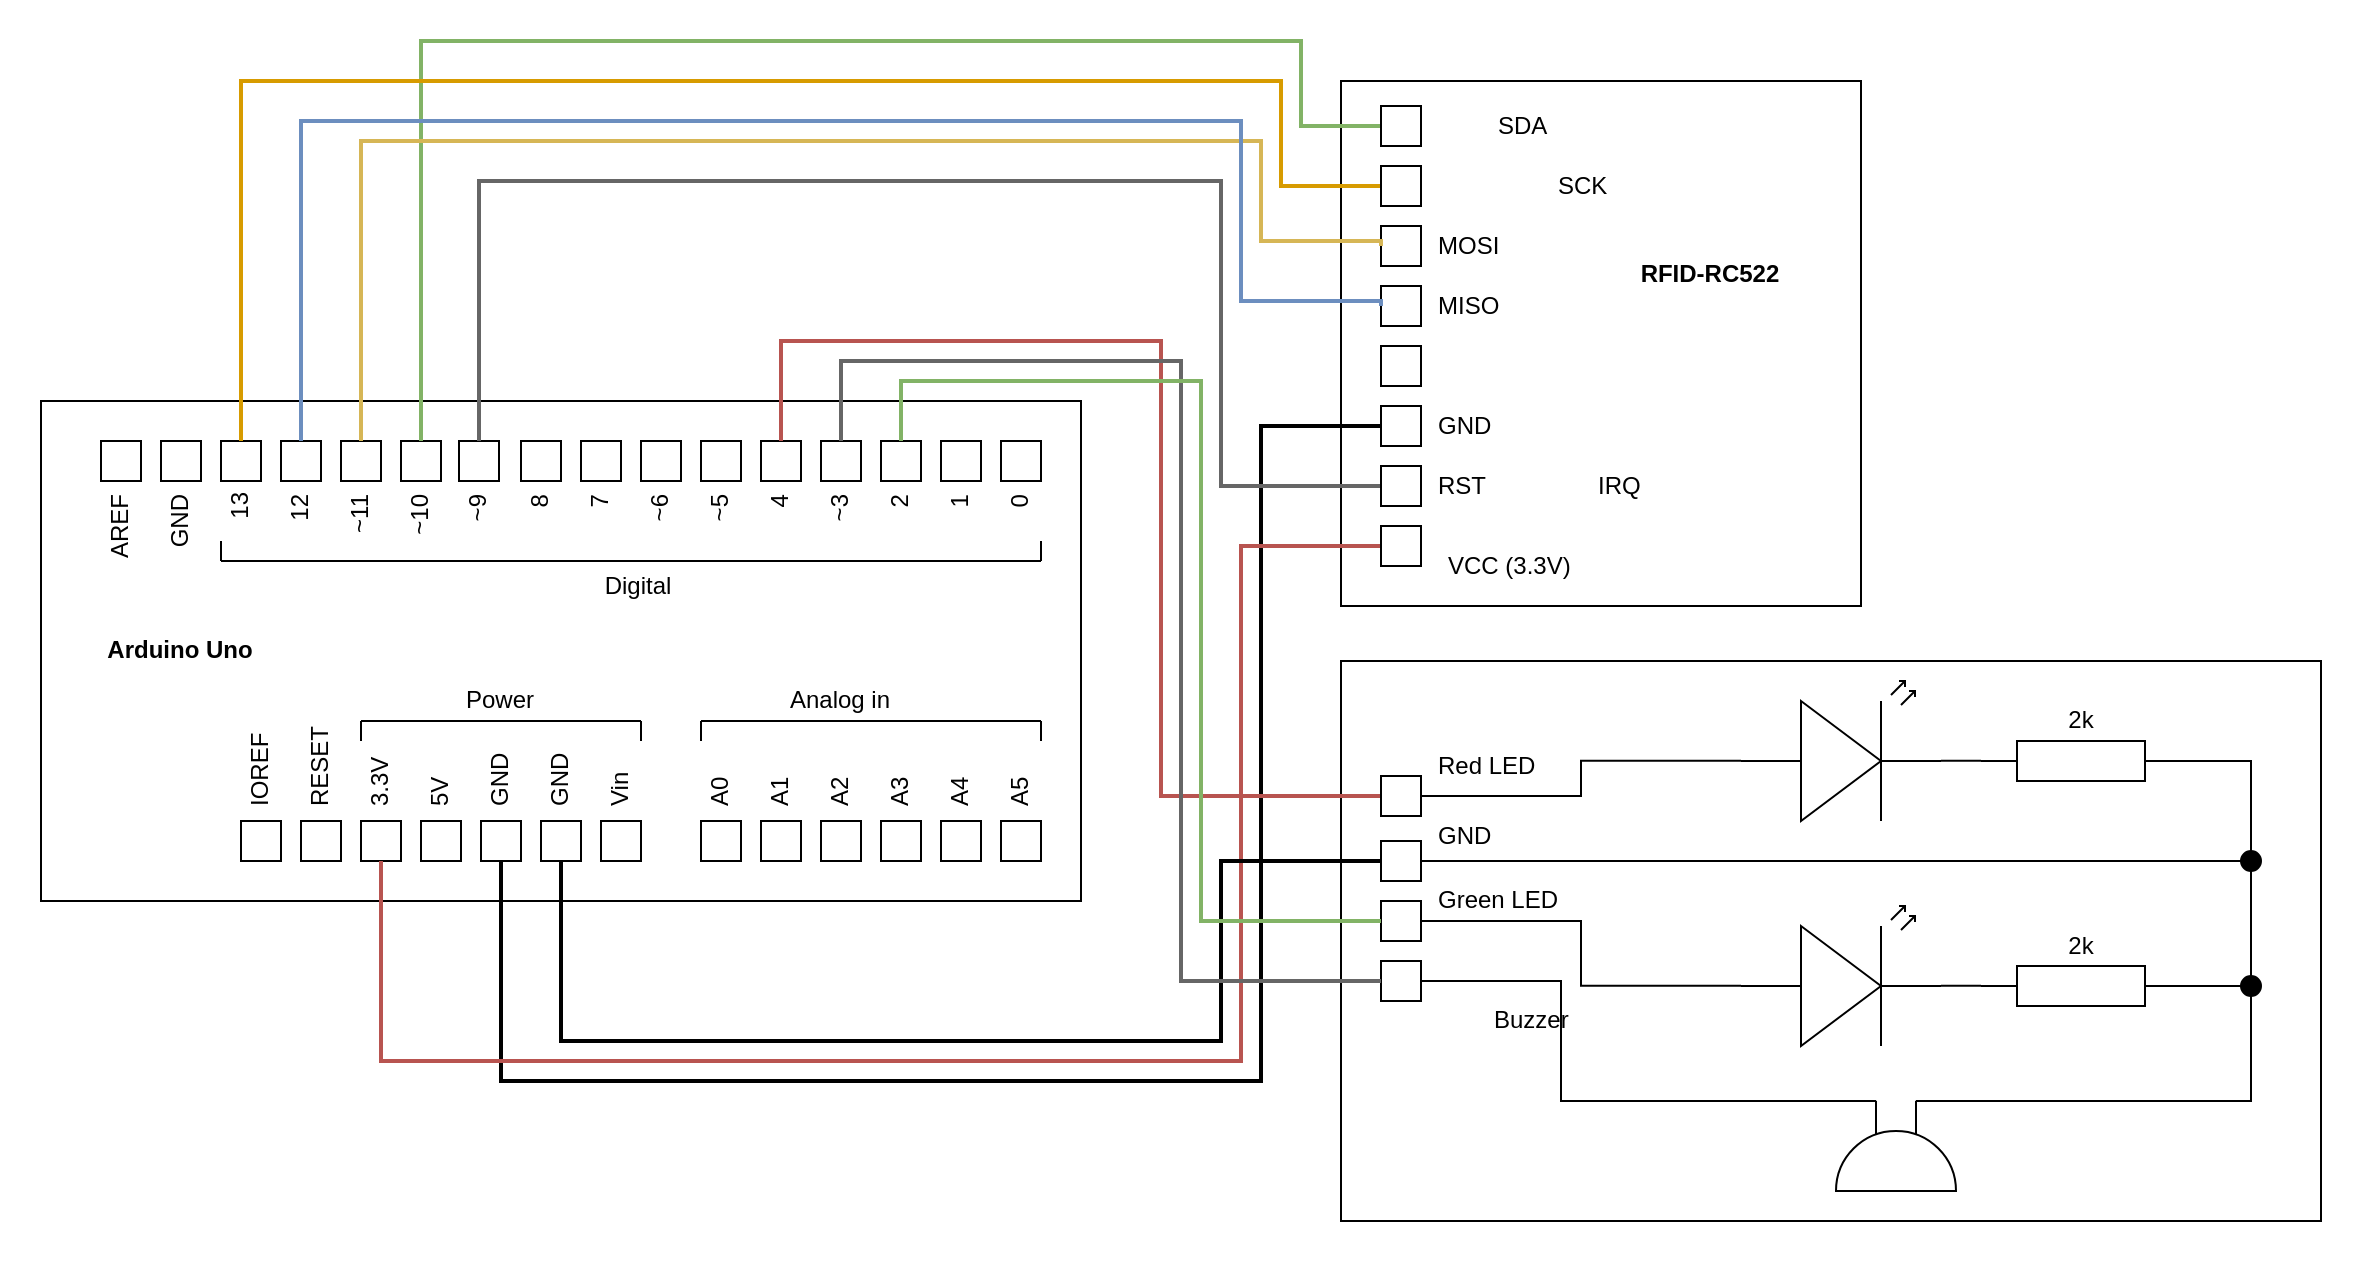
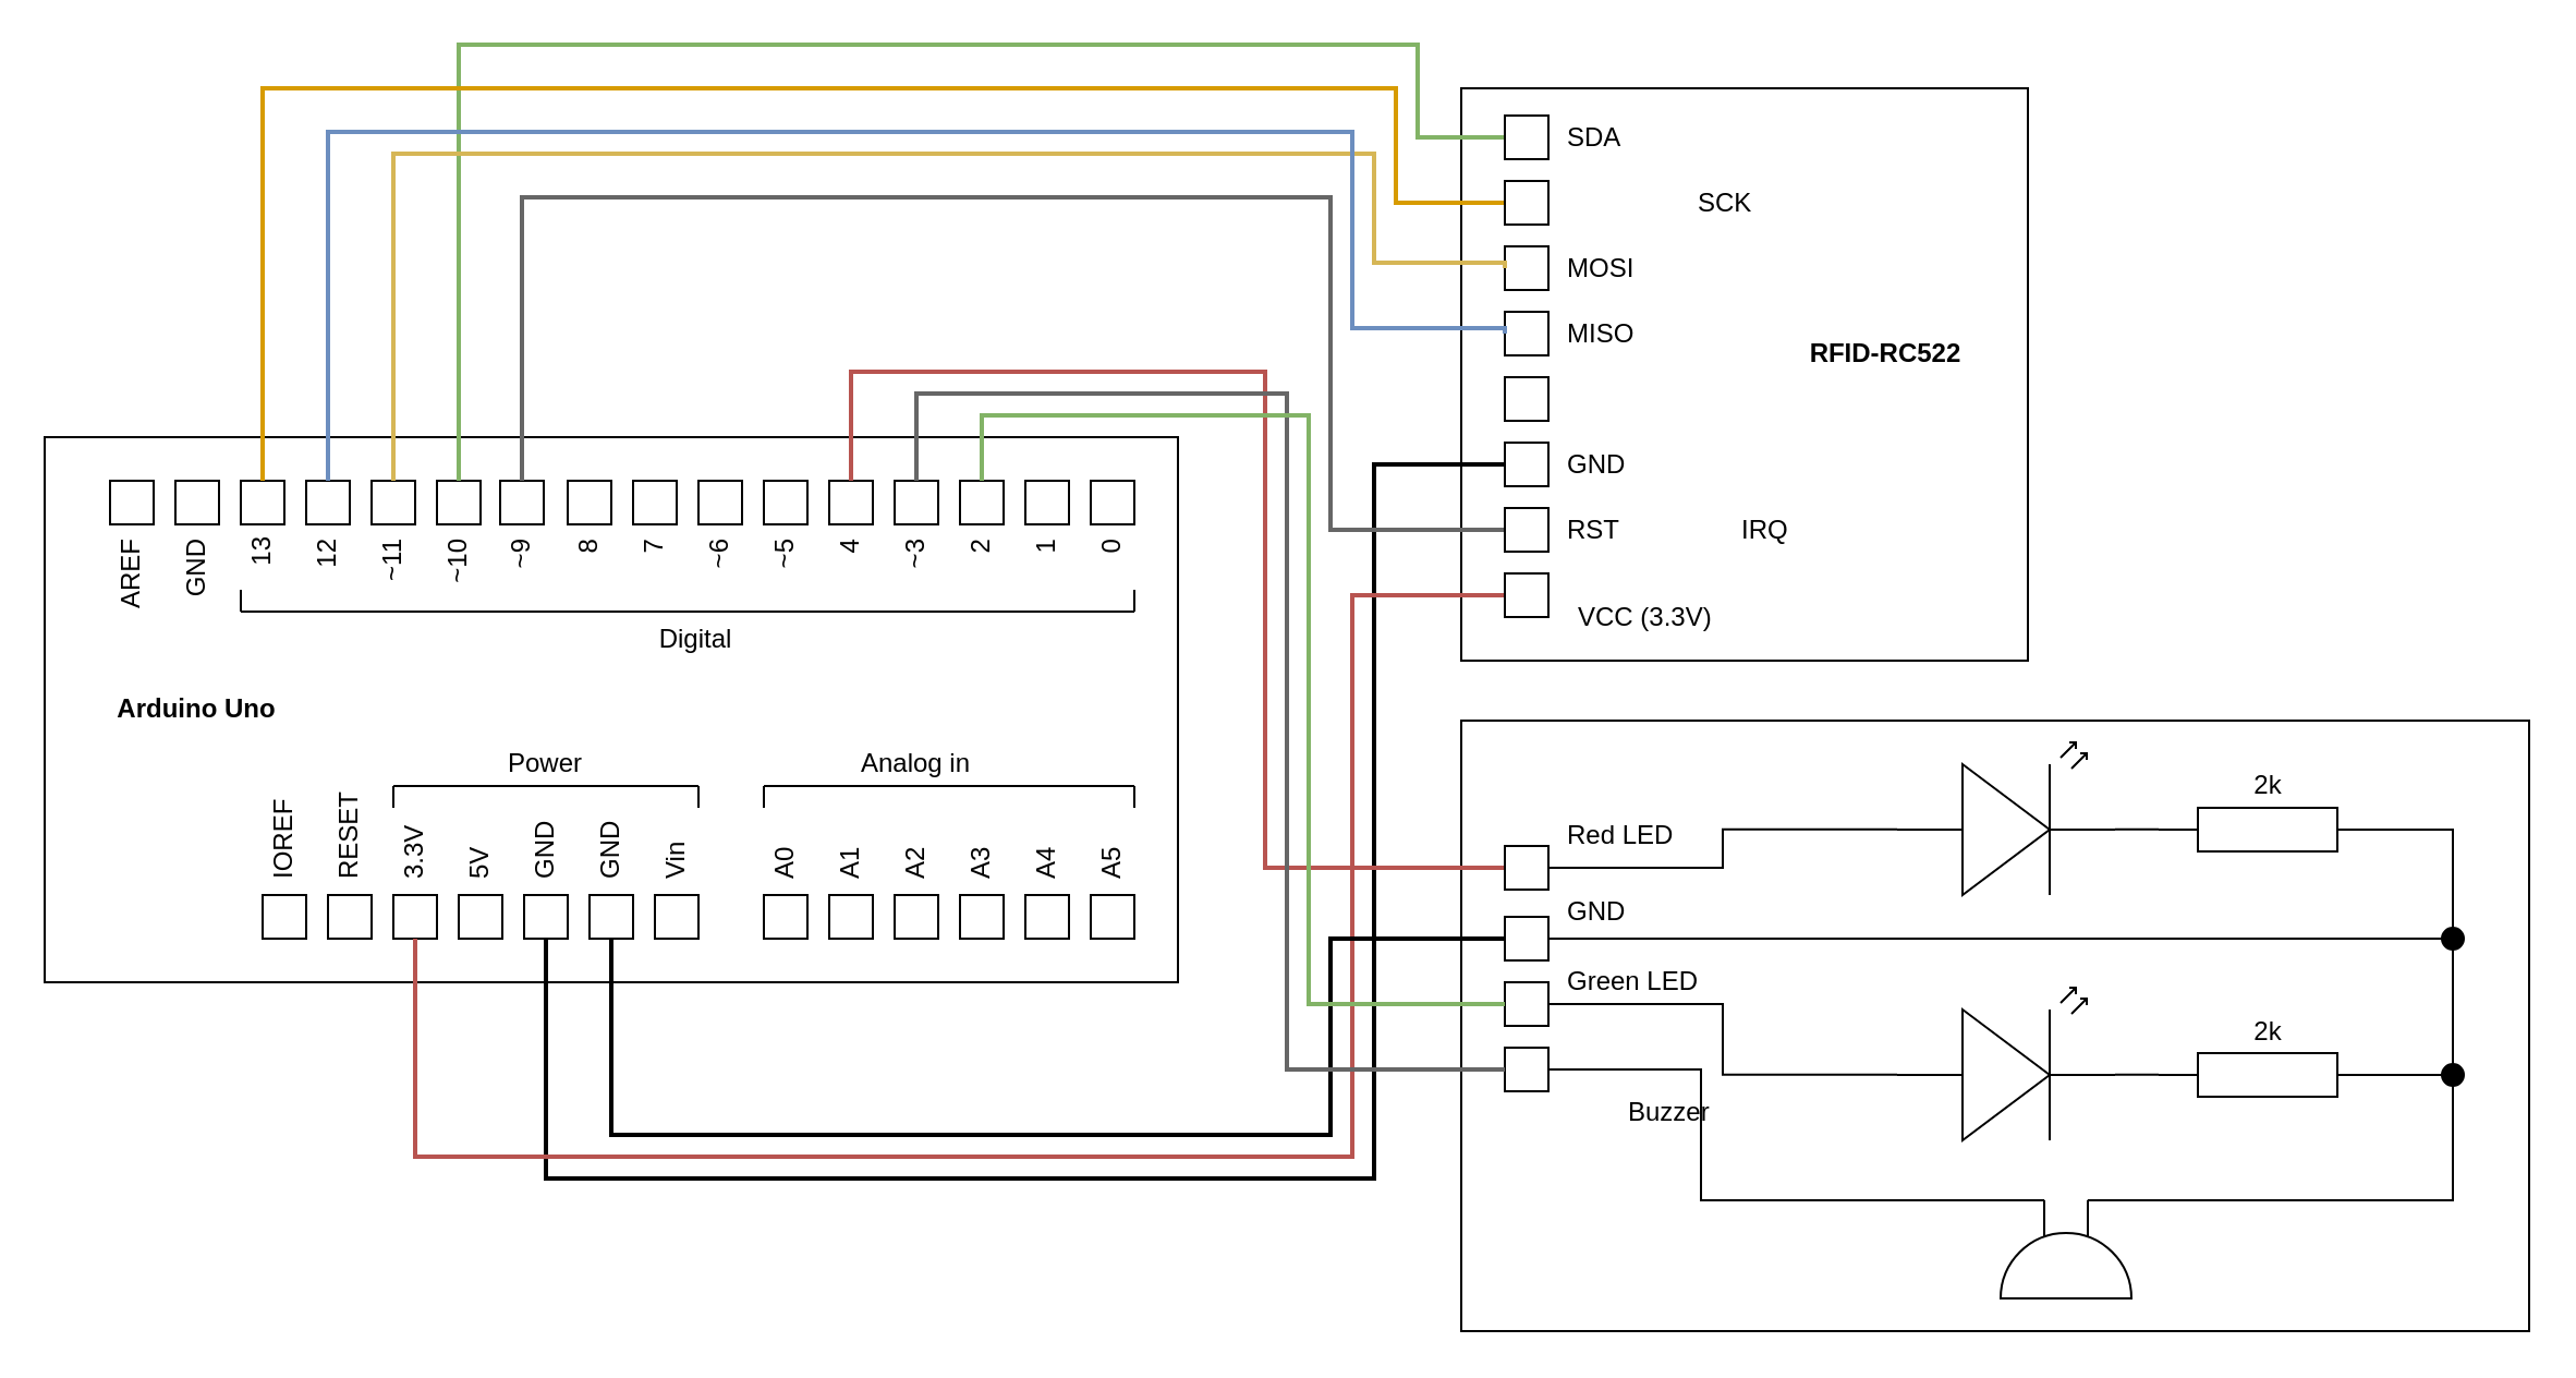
- <mxCell id="78" value="SDA" style="text;html=1;strokeColor=none;fillColor=none;align=left;verticalAlign=middle;whiteSpace=wrap;rounded=0;" vertex="1" parent="1"><mxGeometry x="747" y="52.5" width="73" height="20" as="geometry" /></mxCell>
+ <mxCell id="78" value="SDA" style="text;html=1;strokeColor=none;fillColor=none;align=left;verticalAlign=middle;whiteSpace=wrap;rounded=0;" vertex="1" parent="1"><mxGeometry x="717" y="52.5" width="73" height="20" as="geometry" /></mxCell>
- <mxCell id="99" value="&lt;b&gt;RFID-RC522&lt;/b&gt;" style="text;html=1;strokeColor=none;fillColor=none;align=center;verticalAlign=middle;whiteSpace=wrap;rounded=0;" vertex="1" parent="1"><mxGeometry x="800" y="121.88" width="110" height="30" as="geometry" /></mxCell>
+ <mxCell id="99" value="&lt;b&gt;RFID-RC522&lt;/b&gt;" style="text;html=1;strokeColor=none;fillColor=none;align=center;verticalAlign=middle;whiteSpace=wrap;rounded=0;" vertex="1" parent="1"><mxGeometry x="810" y="146.88" width="110" height="30" as="geometry" /></mxCell>
